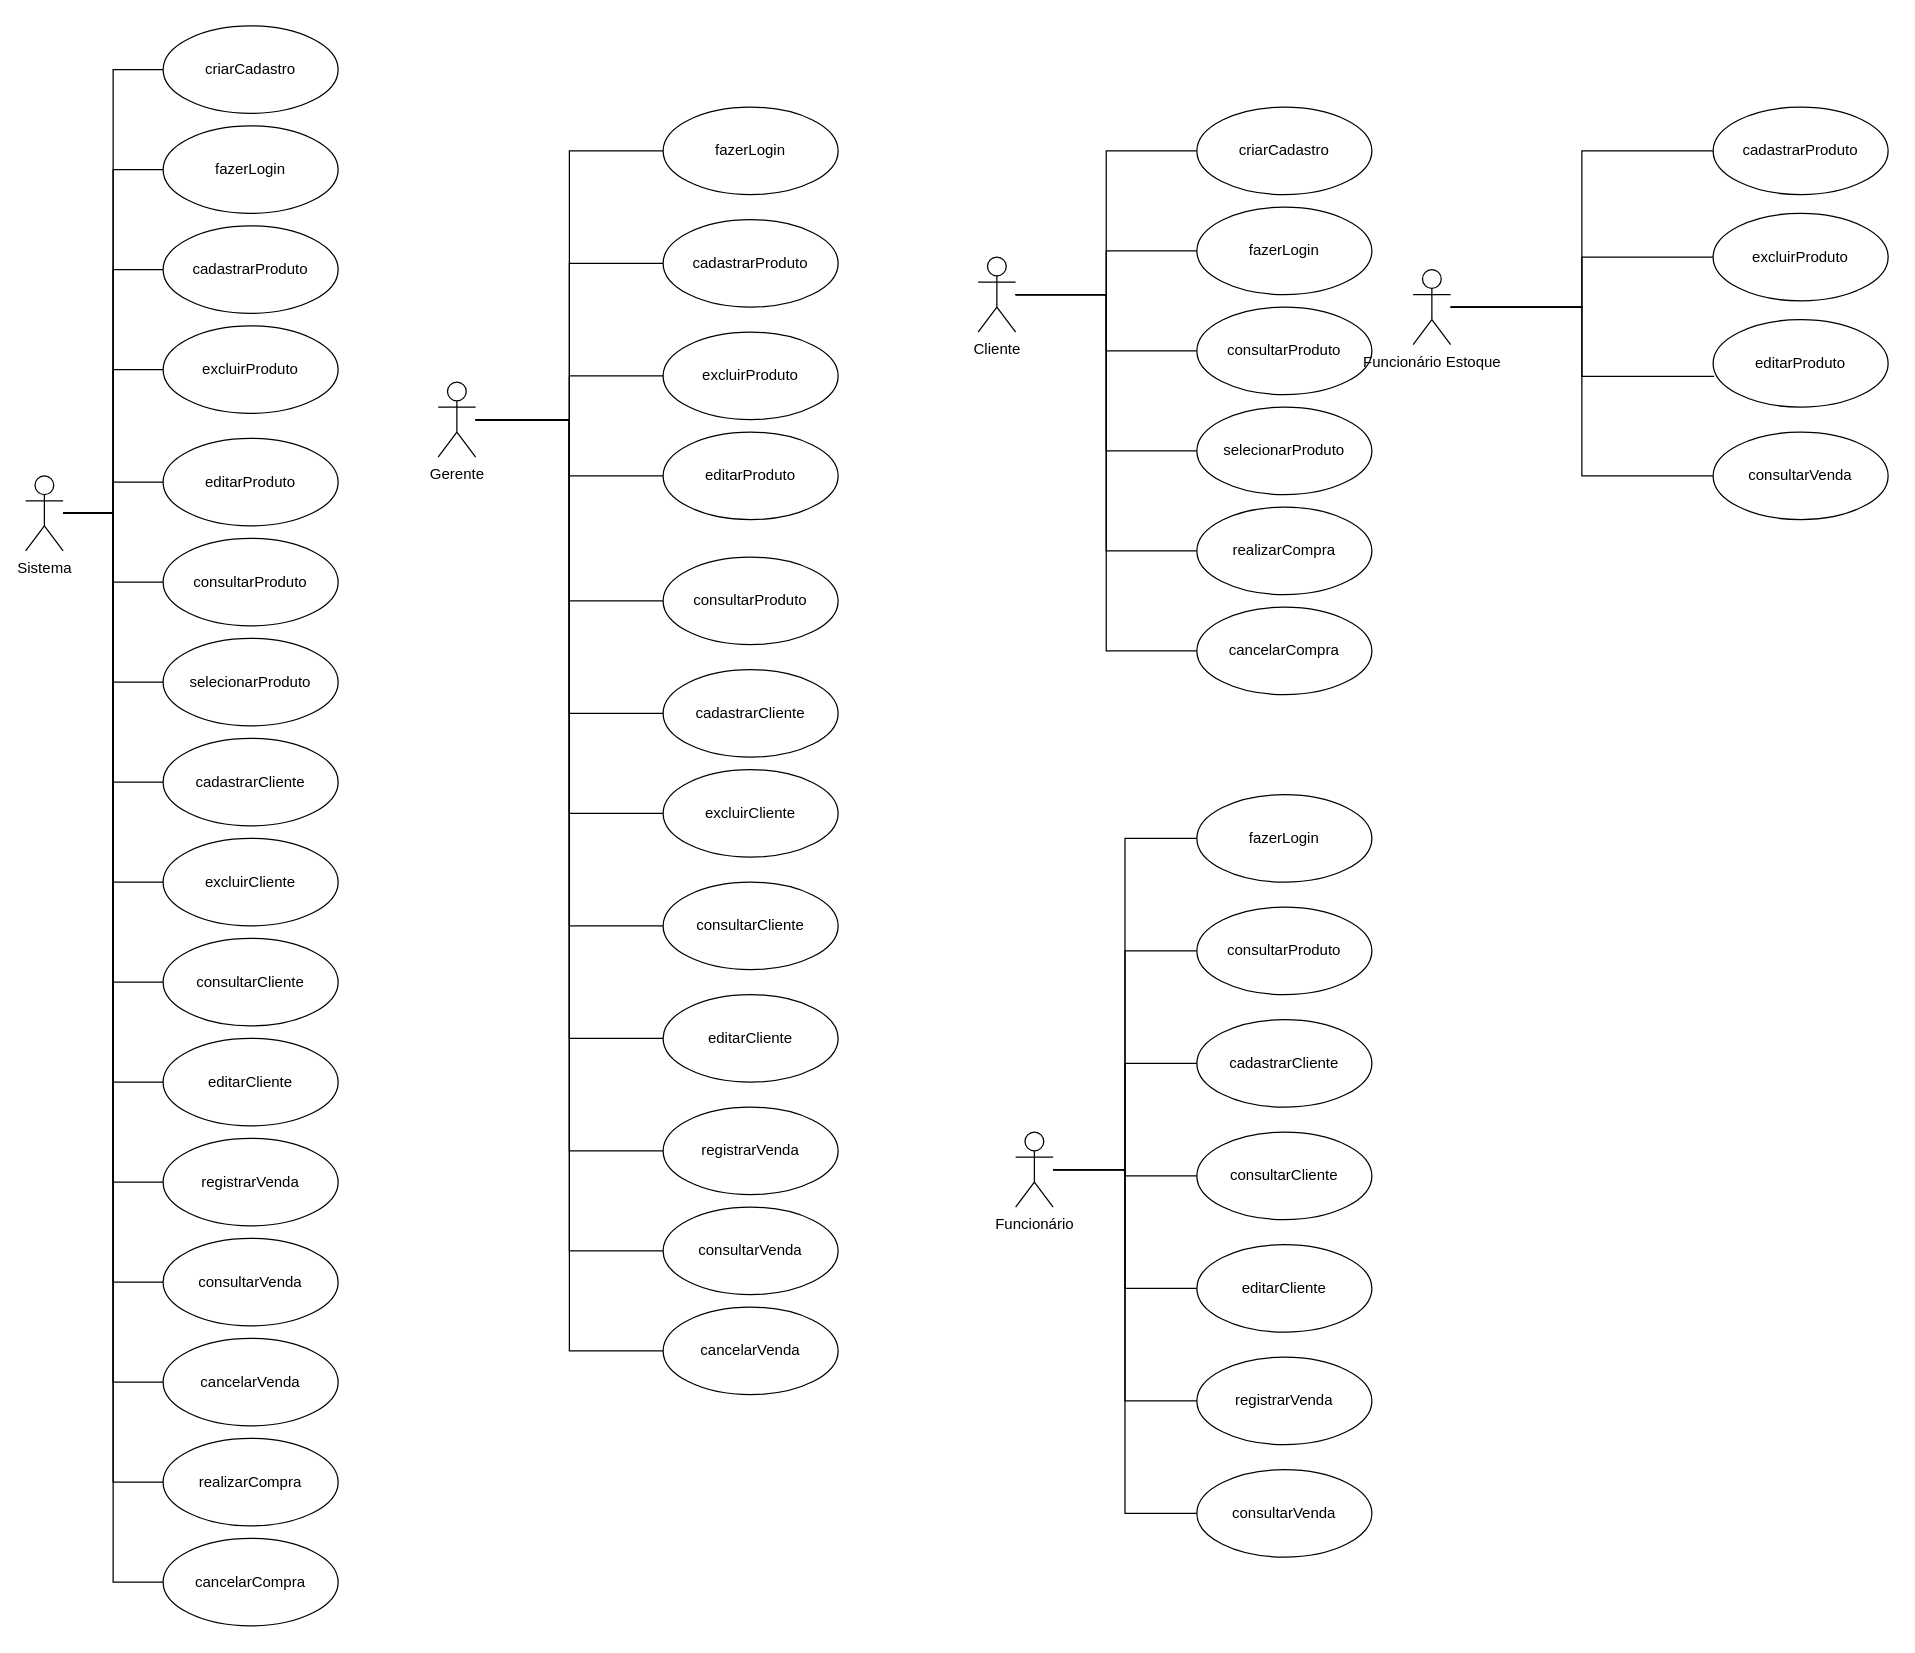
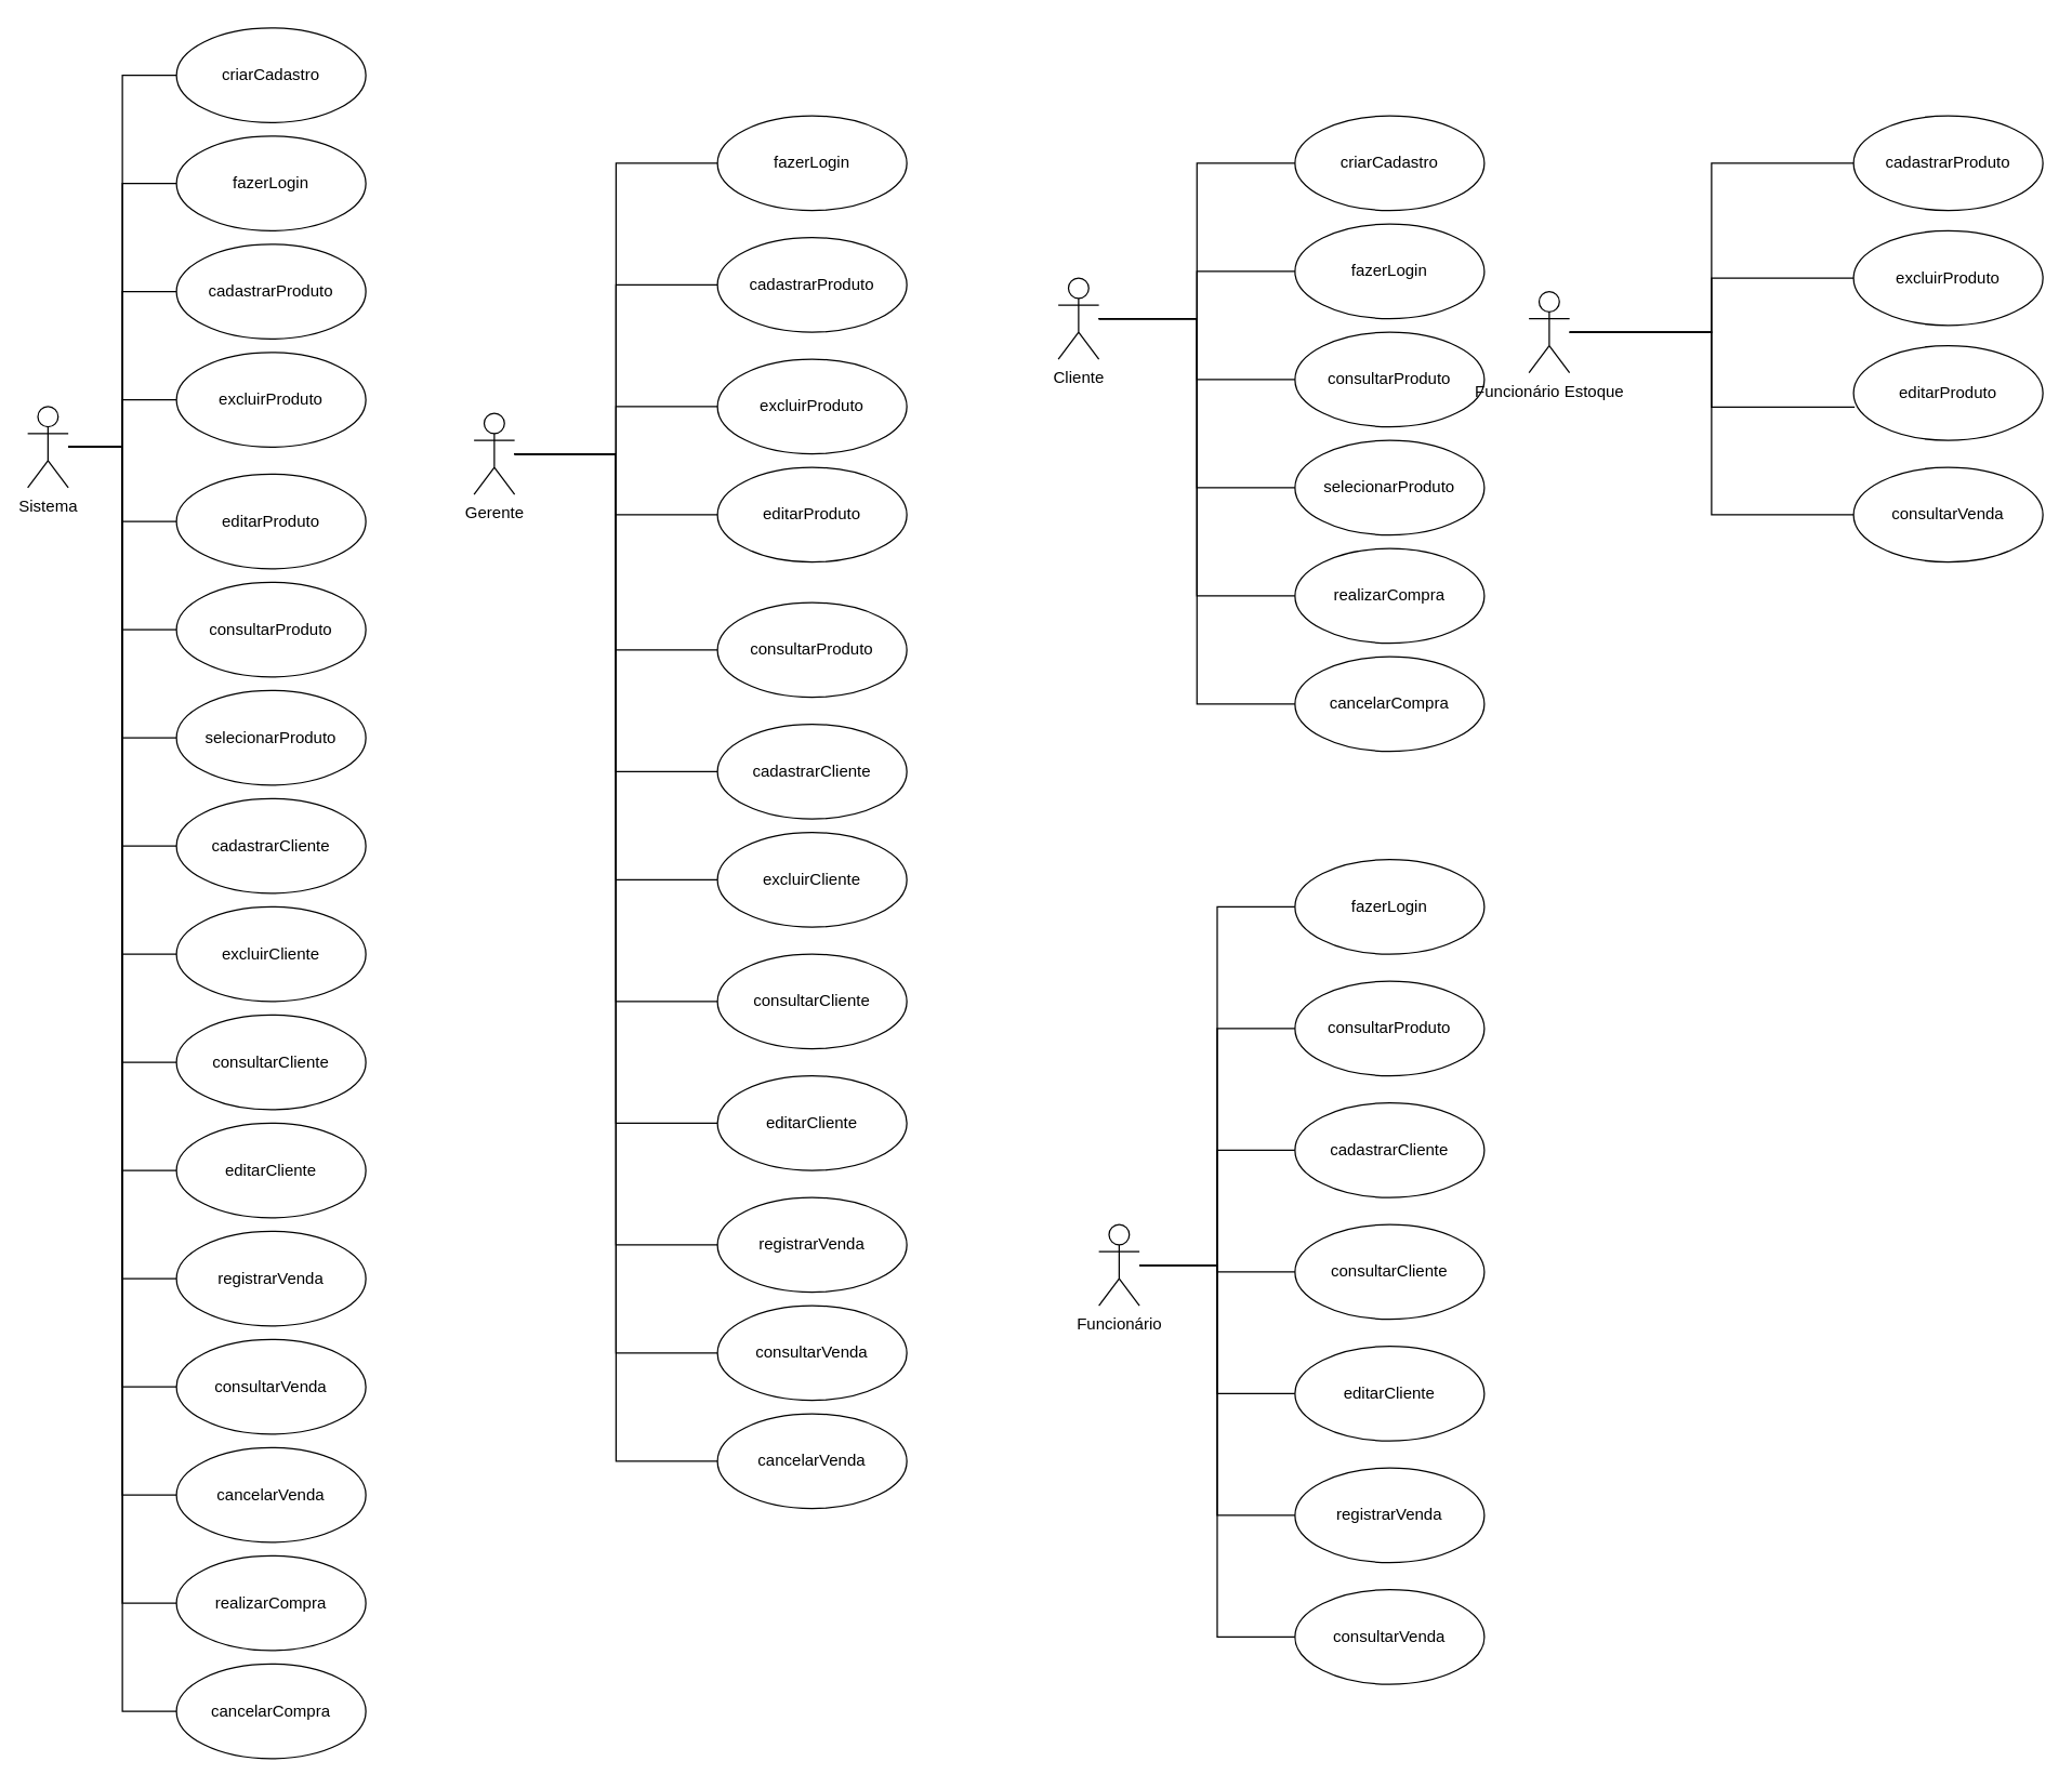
- <mxCell id="35" value="Sistema" style="shape=umlActor;verticalLabelPosition=bottom;verticalAlign=top;html=1;align=center;" parent="1" vertex="1"><mxGeometry x="20" y="380" width="30" height="60" as="geometry" /></mxCell>
+ <mxCell id="35" value="Sistema" style="shape=umlActor;verticalLabelPosition=bottom;verticalAlign=top;html=1;align=center;" parent="1" vertex="1"><mxGeometry x="20" y="300" width="30" height="60" as="geometry" /></mxCell>
